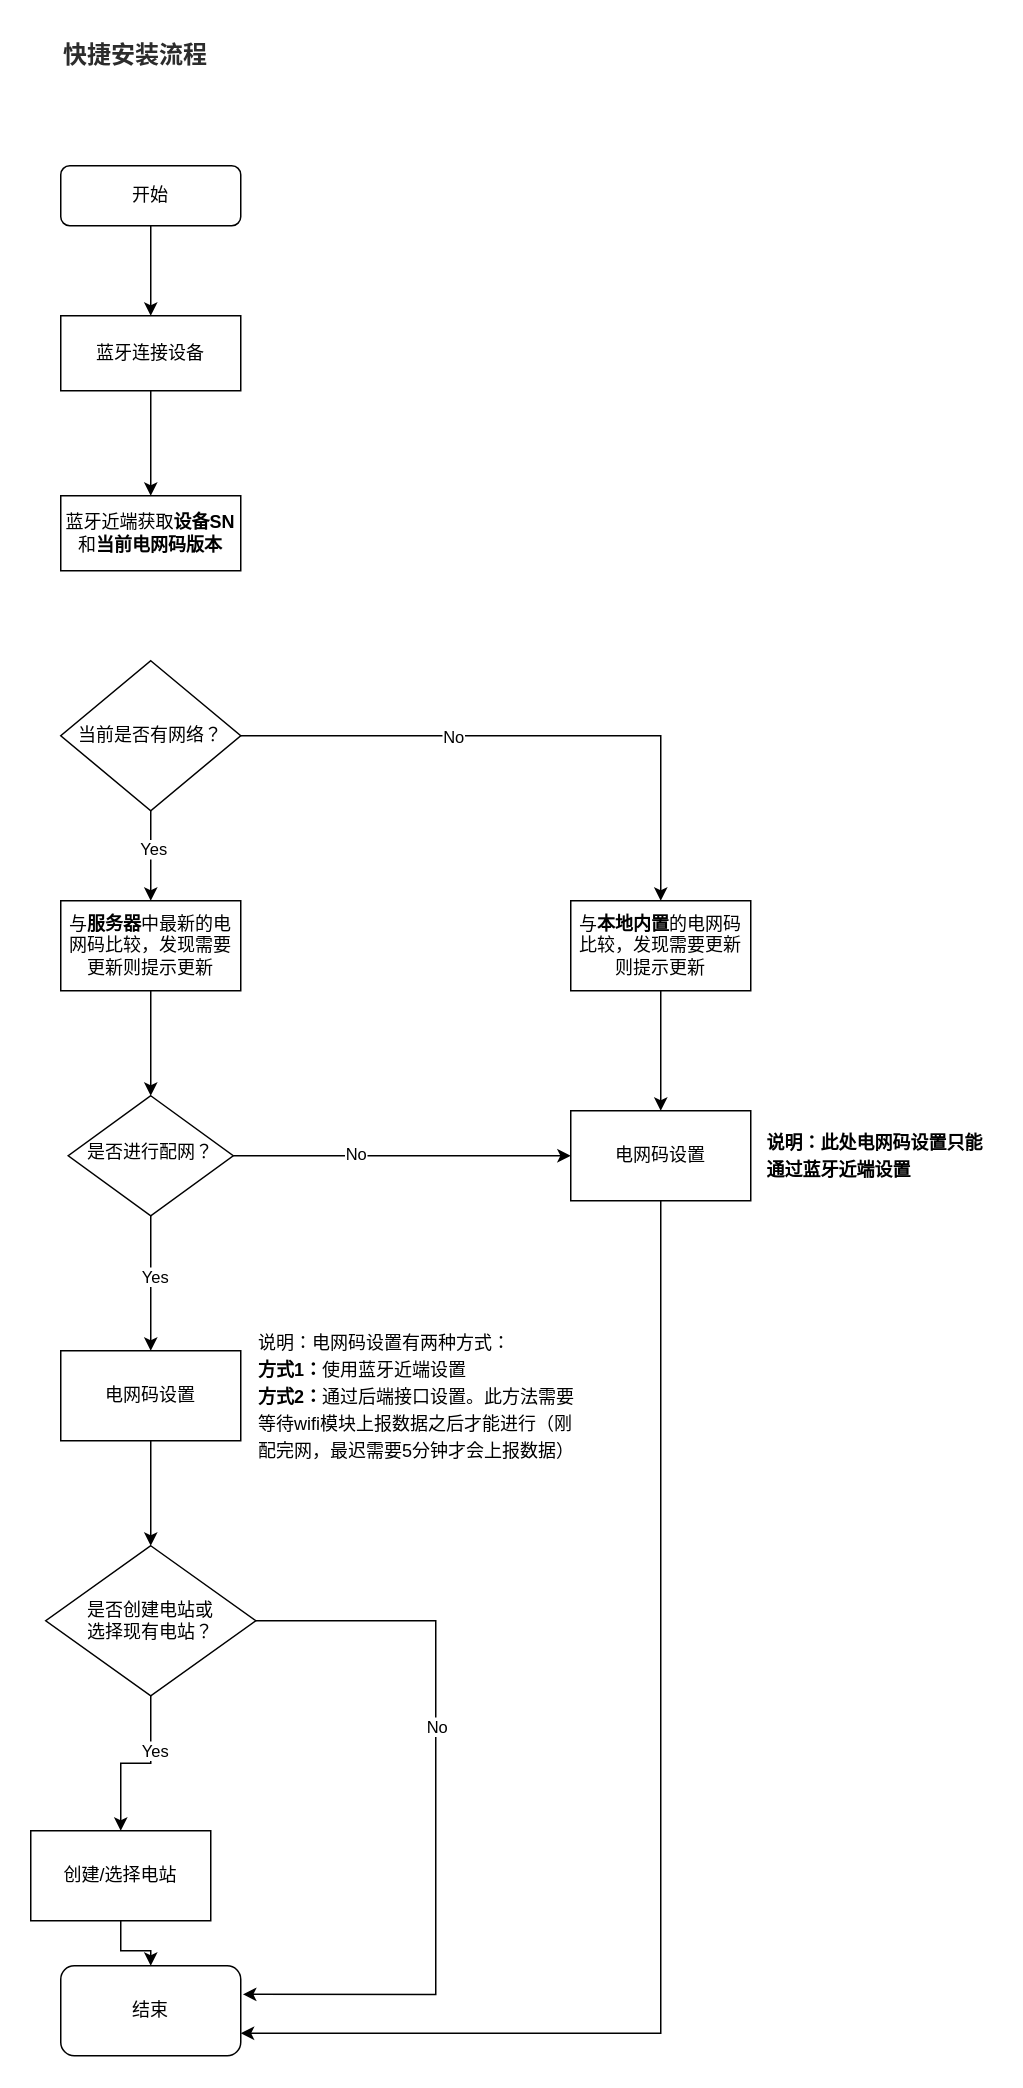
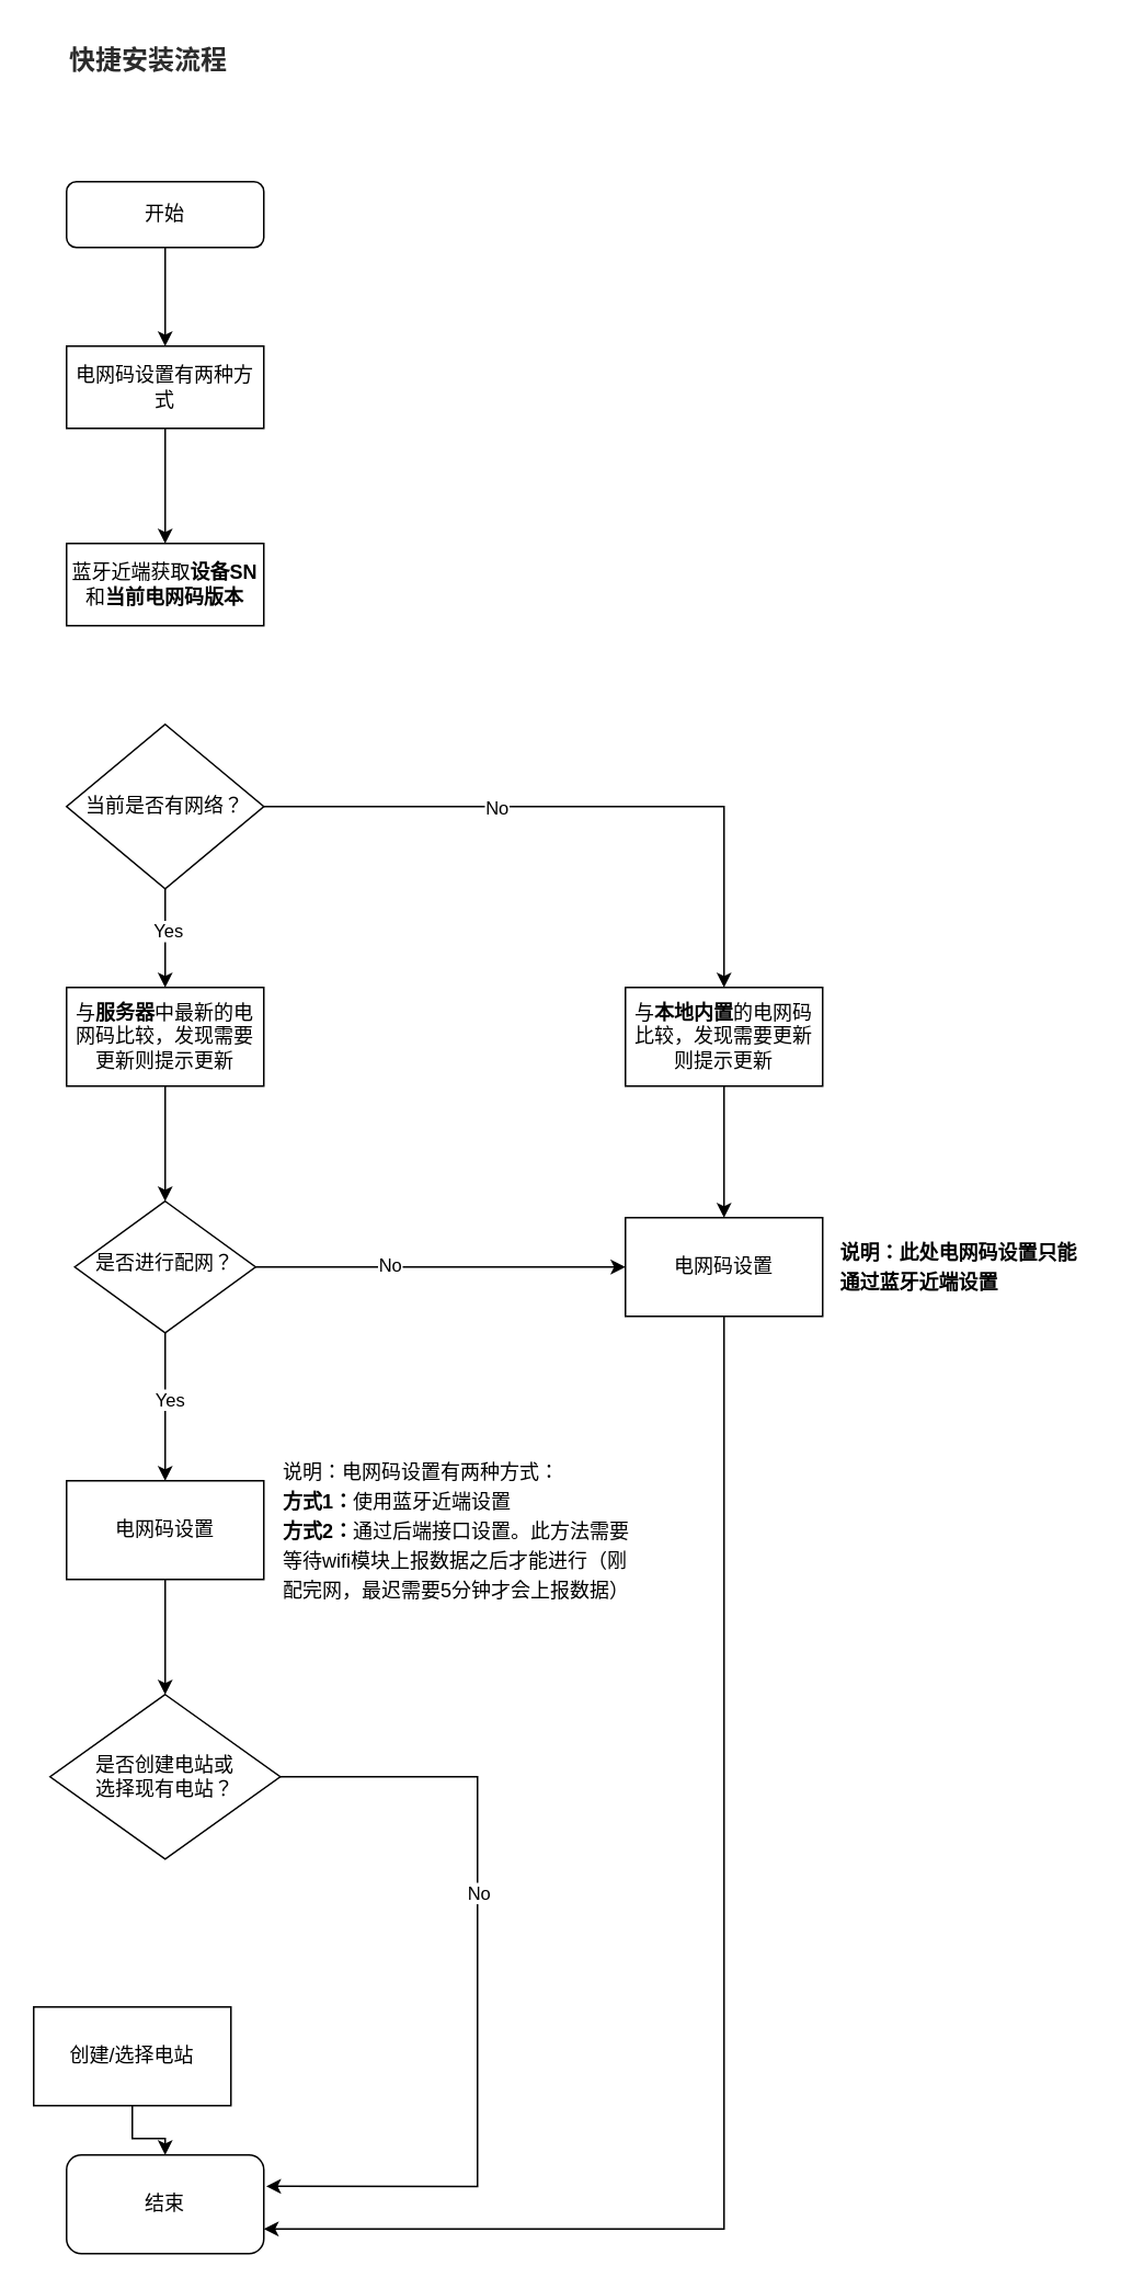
- <mxCell id="6" value="蓝牙连接设备" style="rounded=0;whiteSpace=wrap;html=1;" vertex="1" parent="1"><mxGeometry x="40" y="210" width="120" height="50" as="geometry" /></mxCell>
+ <mxCell id="6" value="电网码设置有两种方式" style="rounded=0;whiteSpace=wrap;html=1;" vertex="1" parent="1"><mxGeometry x="40" y="210" width="120" height="50" as="geometry" /></mxCell>
- <mxCell id="17" value="" style="edgeStyle=orthogonalEdgeStyle;rounded=0;orthogonalLoop=1;jettySize=auto;html=1;" edge="1" parent="1" source="21" target="23"><mxGeometry relative="1" as="geometry" /></mxCell>
- <mxCell id="18" value="Yes" style="edgeLabel;html=1;align=center;verticalAlign=middle;resizable=0;points=[];" vertex="1" connectable="0" parent="17"><mxGeometry x="-0.35" y="2" relative="1" as="geometry"><mxPoint as="offset" /></mxGeometry></mxCell>
